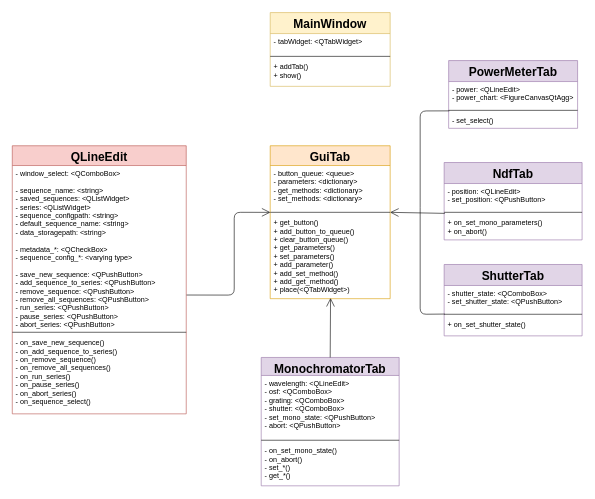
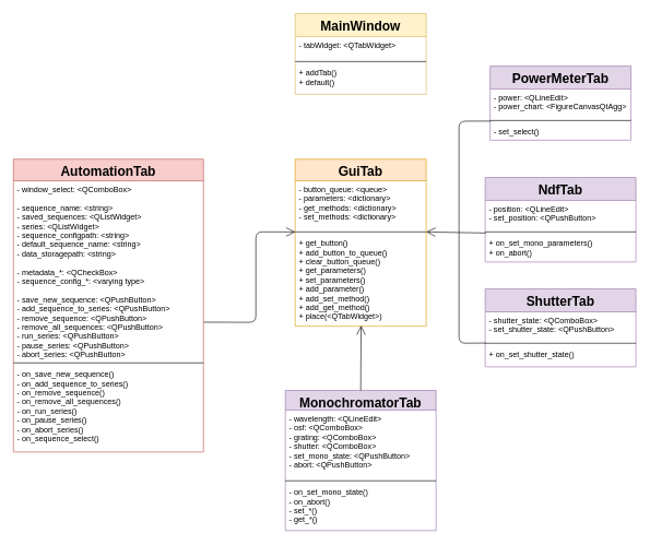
- <mxCell id="5" value="+ addTab()&#10;+ show()" style="text;strokeColor=none;fillColor=none;align=left;verticalAlign=top;spacingLeft=4;spacingRight=4;overflow=hidden;rotatable=0;points=[[0,0.5],[1,0.5]];portConstraint=eastwest;" vertex="1" parent="2"><mxGeometry y="77" width="200" height="46" as="geometry" /></mxCell>
+ <mxCell id="5" value="+ addTab()&#10;+ default()" style="text;strokeColor=none;fillColor=none;align=left;verticalAlign=top;spacingLeft=4;spacingRight=4;overflow=hidden;rotatable=0;points=[[0,0.5],[1,0.5]];portConstraint=eastwest;" vertex="1" parent="2"><mxGeometry y="77" width="200" height="46" as="geometry" /></mxCell>
- <mxCell id="14" value="QLineEdit" style="swimlane;fontStyle=1;align=center;verticalAlign=top;childLayout=stackLayout;horizontal=1;startSize=33;horizontalStack=0;resizeParent=1;resizeParentMax=0;resizeLast=0;collapsible=1;marginBottom=0;fillColor=#f8cecc;strokeColor=#b85450;fontSize=20;" vertex="1" parent="1"><mxGeometry x="20" y="242" width="290" height="447" as="geometry" /></mxCell>
+ <mxCell id="14" value="AutomationTab" style="swimlane;fontStyle=1;align=center;verticalAlign=top;childLayout=stackLayout;horizontal=1;startSize=33;horizontalStack=0;resizeParent=1;resizeParentMax=0;resizeLast=0;collapsible=1;marginBottom=0;fillColor=#f8cecc;strokeColor=#b85450;fontSize=20;" vertex="1" parent="1"><mxGeometry x="20" y="242" width="290" height="447" as="geometry" /></mxCell>
